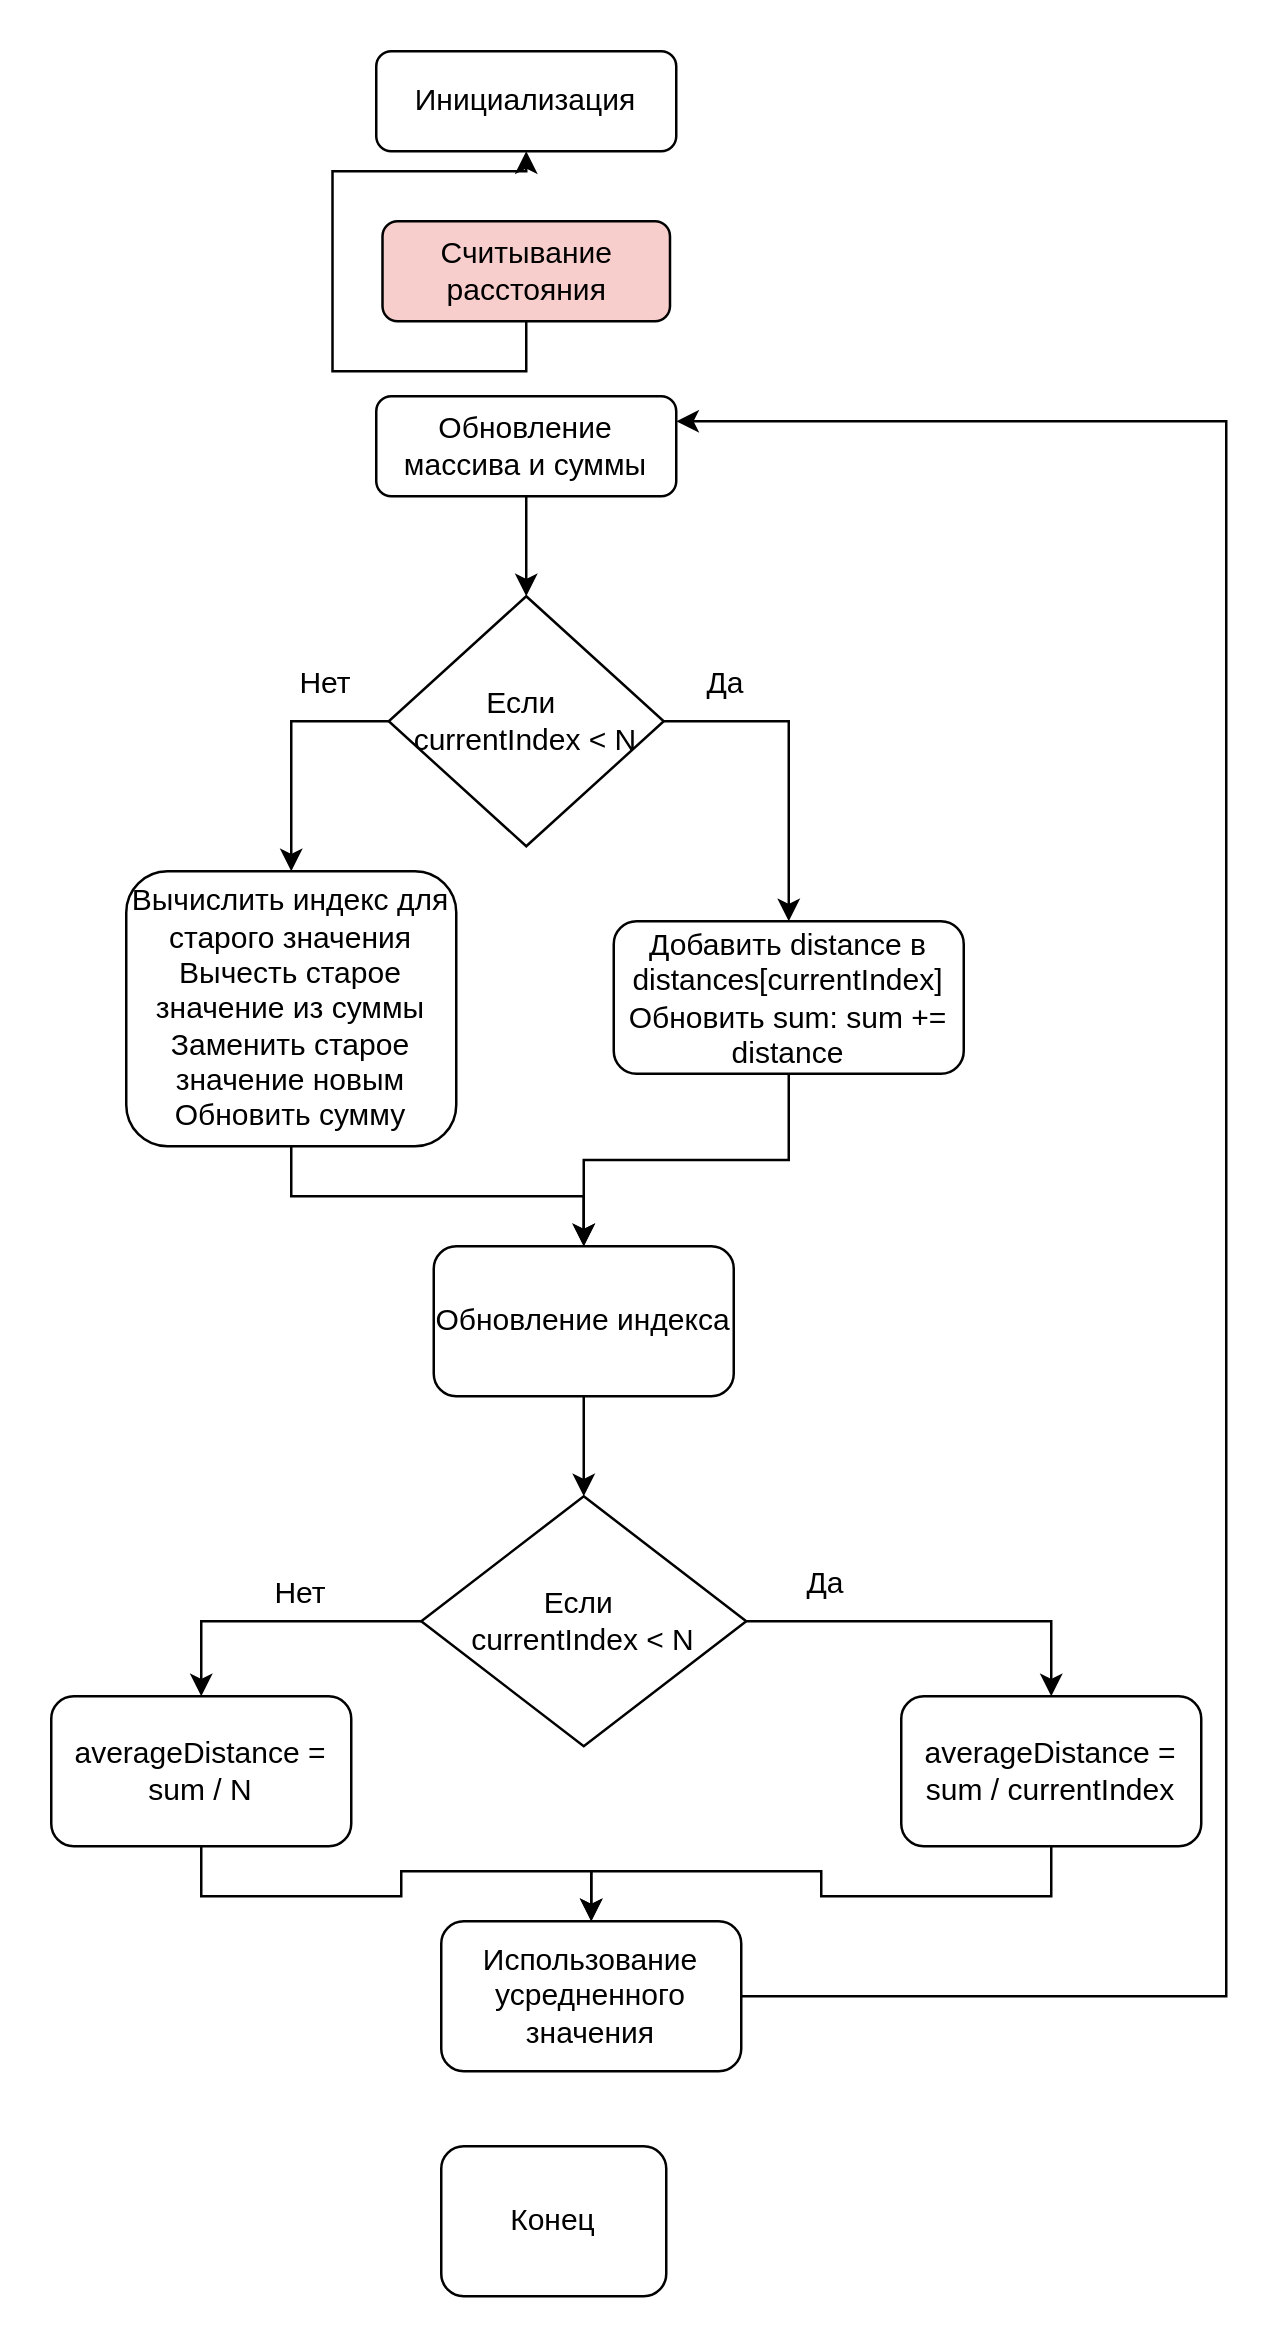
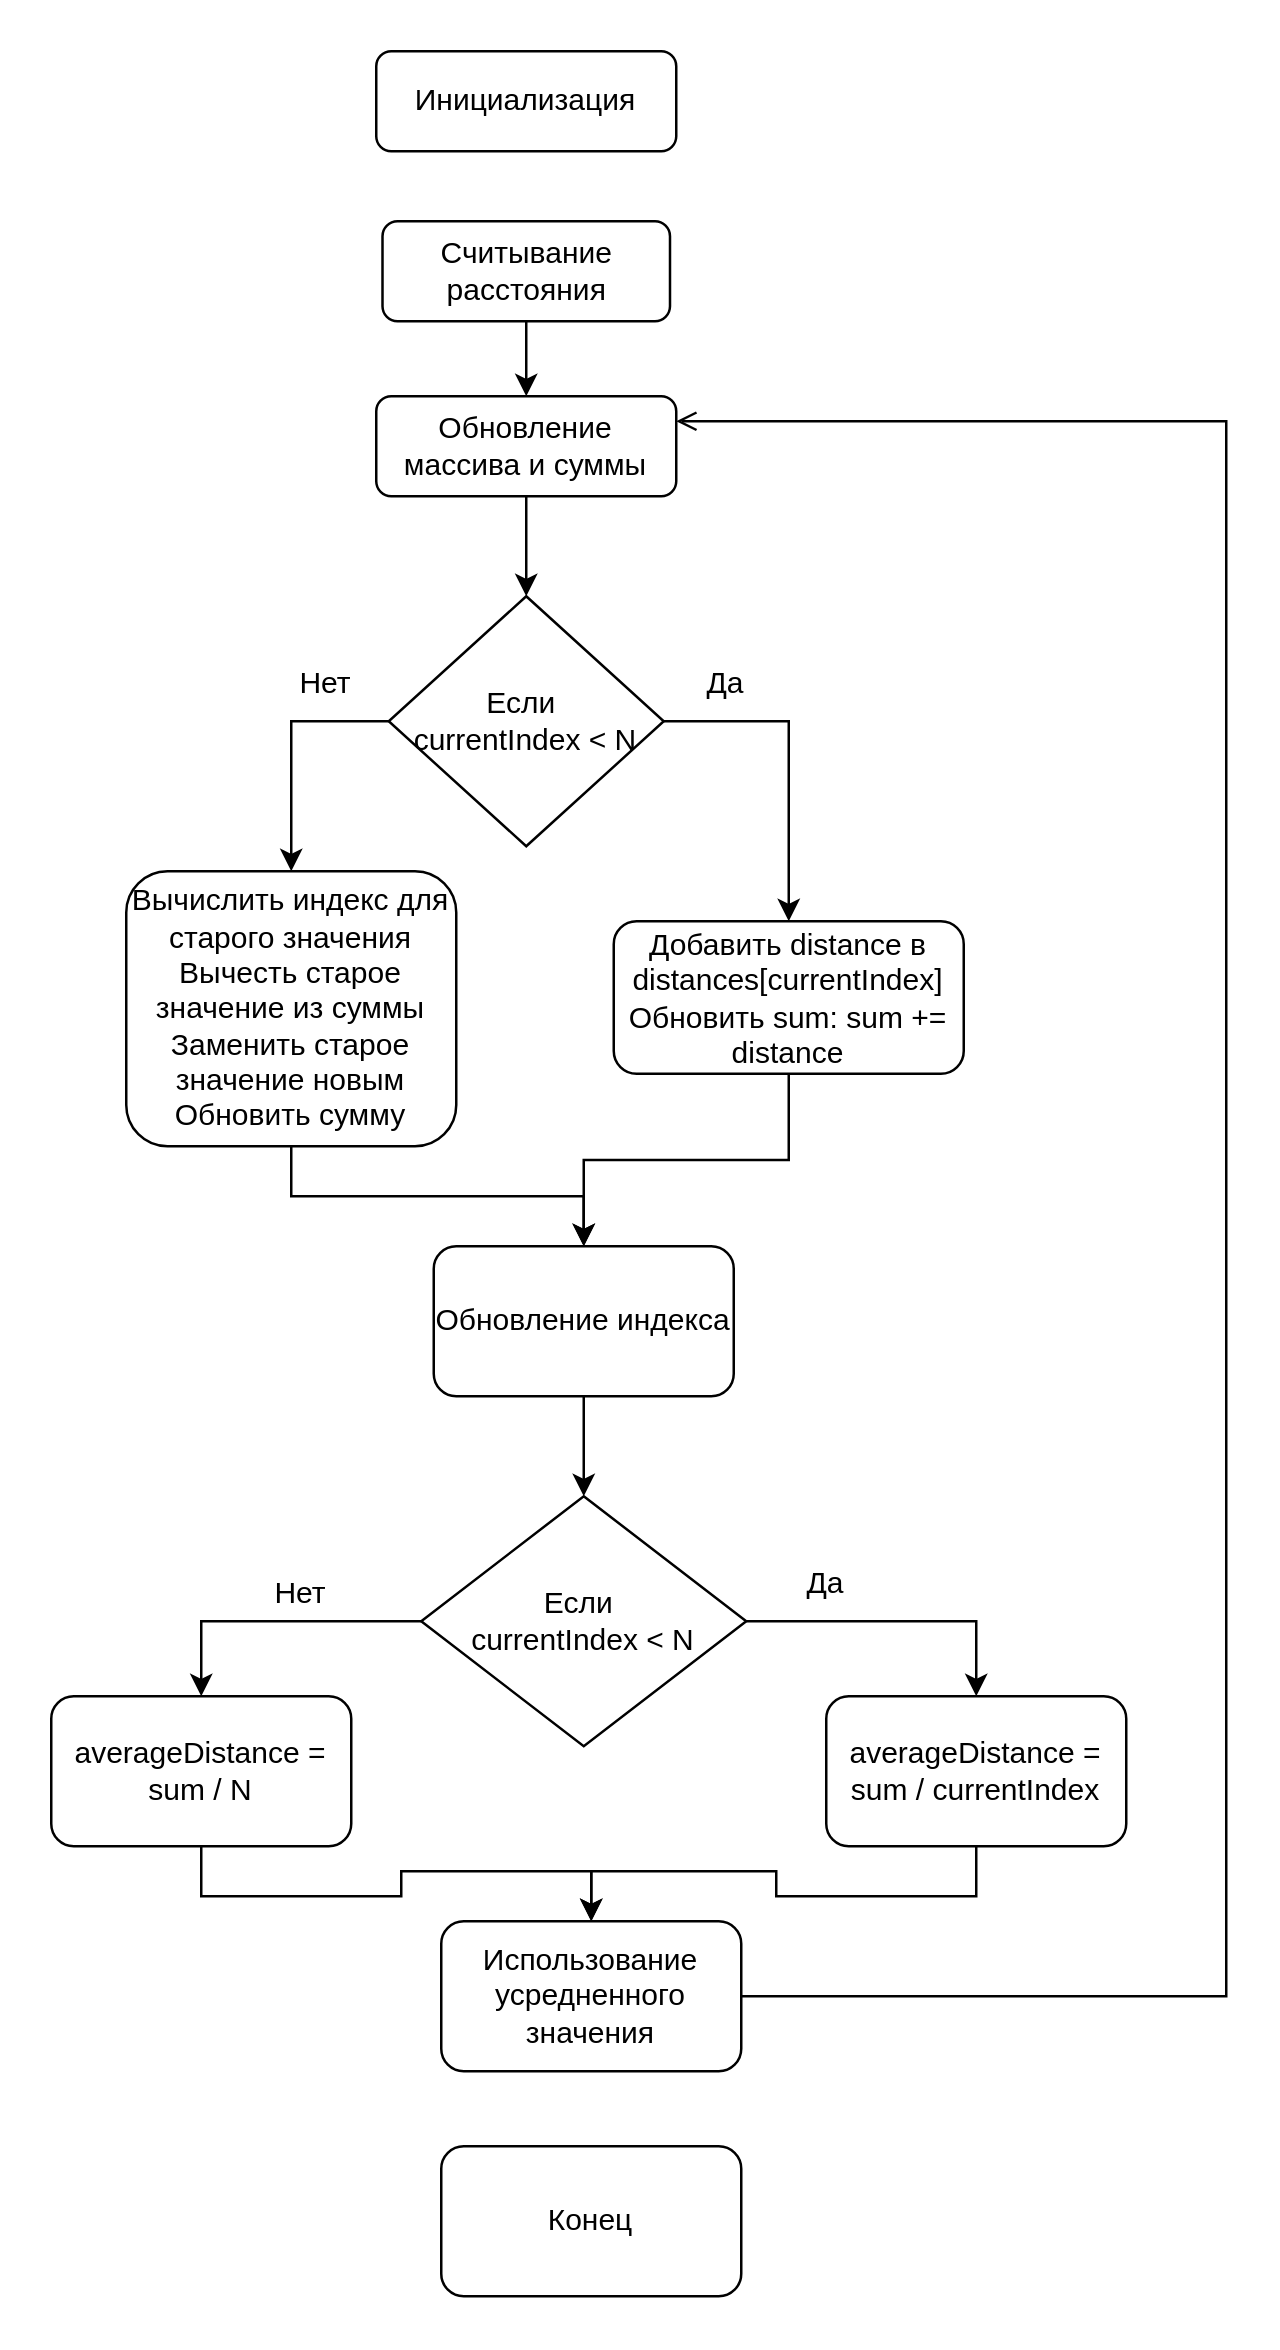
- <mxCell id="28" style="edgeStyle=orthogonalEdgeStyle;rounded=0;orthogonalLoop=1;jettySize=auto;html=1;exitX=0.5;exitY=1;exitDx=0;exitDy=0;" edge="1" parent="1" source="29" target="2"><mxGeometry relative="1" as="geometry" /></mxCell>
+ <mxCell id="28" style="edgeStyle=orthogonalEdgeStyle;rounded=0;orthogonalLoop=1;jettySize=auto;html=1;exitX=0.5;exitY=1;exitDx=0;exitDy=0;entryX=0.5;entryY=0;entryDx=0;entryDy=0;" edge="1" parent="1" source="29" target="4"><mxGeometry relative="1" as="geometry" /></mxCell>
- <mxCell id="29" value="Считывание расстояния" style="rounded=1;whiteSpace=wrap;html=1;fillColor=#f8cecc;" vertex="1" parent="1"><mxGeometry x="152.5" y="88" width="115" height="40" as="geometry" /></mxCell>
+ <mxCell id="29" value="Считывание расстояния" style="rounded=1;whiteSpace=wrap;html=1;" vertex="1" parent="1"><mxGeometry x="152.5" y="88" width="115" height="40" as="geometry" /></mxCell>
- <mxCell id="25" style="edgeStyle=orthogonalEdgeStyle;rounded=0;orthogonalLoop=1;jettySize=auto;html=1;exitX=1;exitY=0.5;exitDx=0;exitDy=0;entryX=1;entryY=0.25;entryDx=0;entryDy=0;" edge="1" parent="1" source="26" target="4"><mxGeometry relative="1" as="geometry"><Array as="points"><mxPoint x="490" y="798" /><mxPoint x="490" y="168" /></Array></mxGeometry></mxCell>
+ <mxCell id="25" style="edgeStyle=orthogonalEdgeStyle;rounded=0;orthogonalLoop=1;jettySize=auto;html=1;exitX=1;exitY=0.5;exitDx=0;exitDy=0;entryX=1;entryY=0.25;entryDx=0;entryDy=0;endArrow=open;" edge="1" parent="1" source="26" target="4"><mxGeometry relative="1" as="geometry"><Array as="points"><mxPoint x="490" y="798" /><mxPoint x="490" y="168" /></Array></mxGeometry></mxCell>
- <mxCell id="18" value="averageDistance = sum / currentIndex" style="rounded=1;whiteSpace=wrap;html=1;" vertex="1" parent="1"><mxGeometry x="360" y="678" width="120" height="60" as="geometry" /></mxCell>
+ <mxCell id="18" value="averageDistance = sum / currentIndex" style="rounded=1;whiteSpace=wrap;html=1;" vertex="1" parent="1"><mxGeometry x="330" y="678" width="120" height="60" as="geometry" /></mxCell>
- <mxCell id="27" value="Конец" style="rounded=1;whiteSpace=wrap;html=1;" vertex="1" parent="1"><mxGeometry x="176" y="858" width="90" height="60" as="geometry" /></mxCell>
+ <mxCell id="27" value="Конец" style="rounded=1;whiteSpace=wrap;html=1;" vertex="1" parent="1"><mxGeometry x="176" y="858" width="120" height="60" as="geometry" /></mxCell>
